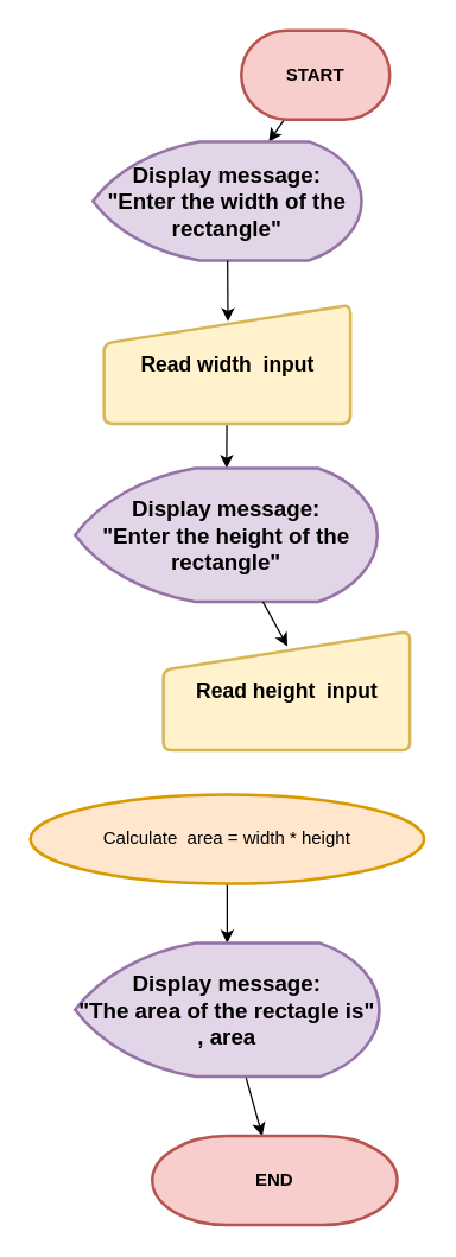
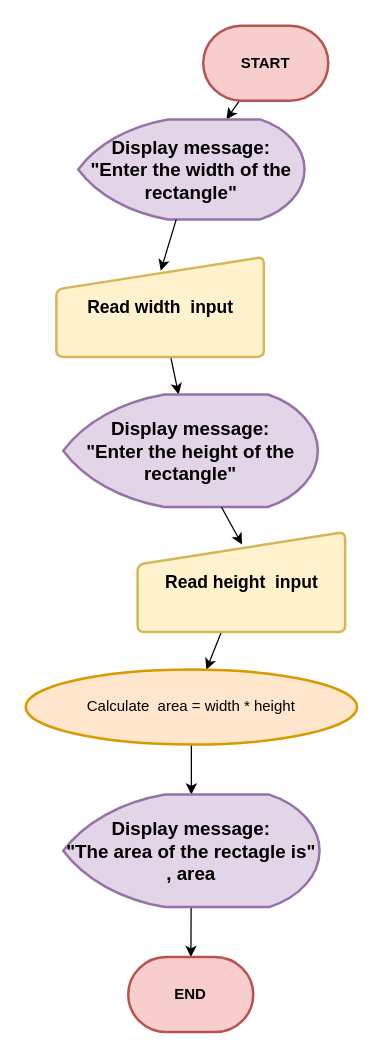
- <mxCell id="6" value="&lt;font style=&quot;font-size: 14px;&quot;&gt;&lt;b&gt;Read width &amp;nbsp;input&lt;/b&gt;&lt;/font&gt;" style="html=1;strokeWidth=2;shape=manualInput;whiteSpace=wrap;rounded=1;size=26;arcSize=11;fillColor=#fff2cc;strokeColor=#d6b656;" vertex="1" parent="1"><mxGeometry x="69.5" y="205" width="166" height="80" as="geometry" /></mxCell>
+ <mxCell id="6" value="&lt;font style=&quot;font-size: 14px;&quot;&gt;&lt;b&gt;Read width &amp;nbsp;input&lt;/b&gt;&lt;/font&gt;" style="html=1;strokeWidth=2;shape=manualInput;whiteSpace=wrap;rounded=1;size=26;arcSize=11;fillColor=#fff2cc;strokeColor=#d6b656;" vertex="1" parent="1"><mxGeometry x="44.5" y="205" width="166" height="80" as="geometry" /></mxCell>
+ <mxCell id="9" style="edgeStyle=none;html=1;" edge="1" parent="1" source="10" target="13"><mxGeometry relative="1" as="geometry" /></mxCell>
- <mxCell id="16" value="&lt;b&gt;END&lt;/b&gt;" style="strokeWidth=2;html=1;shape=mxgraph.flowchart.terminator;whiteSpace=wrap;fillColor=#f8cecc;strokeColor=#b85450;" vertex="1" parent="1"><mxGeometry x="102" y="765" width="165" height="60" as="geometry" /></mxCell>
+ <mxCell id="16" value="&lt;b&gt;END&lt;/b&gt;" style="strokeWidth=2;html=1;shape=mxgraph.flowchart.terminator;whiteSpace=wrap;fillColor=#f8cecc;strokeColor=#b85450;" vertex="1" parent="1"><mxGeometry x="102" y="765" width="100" height="60" as="geometry" /></mxCell>
